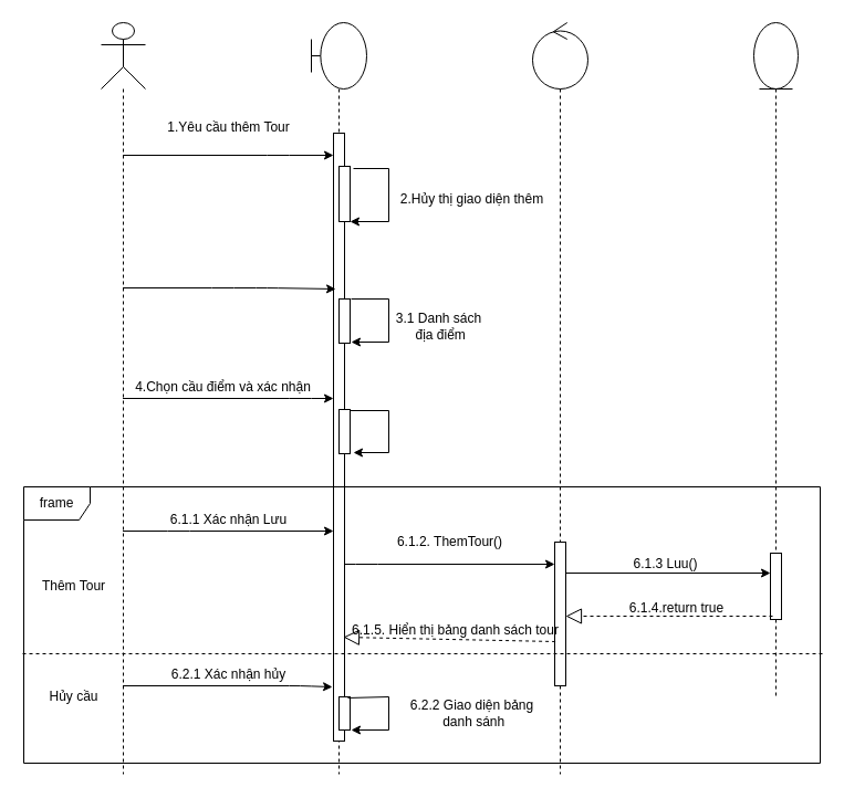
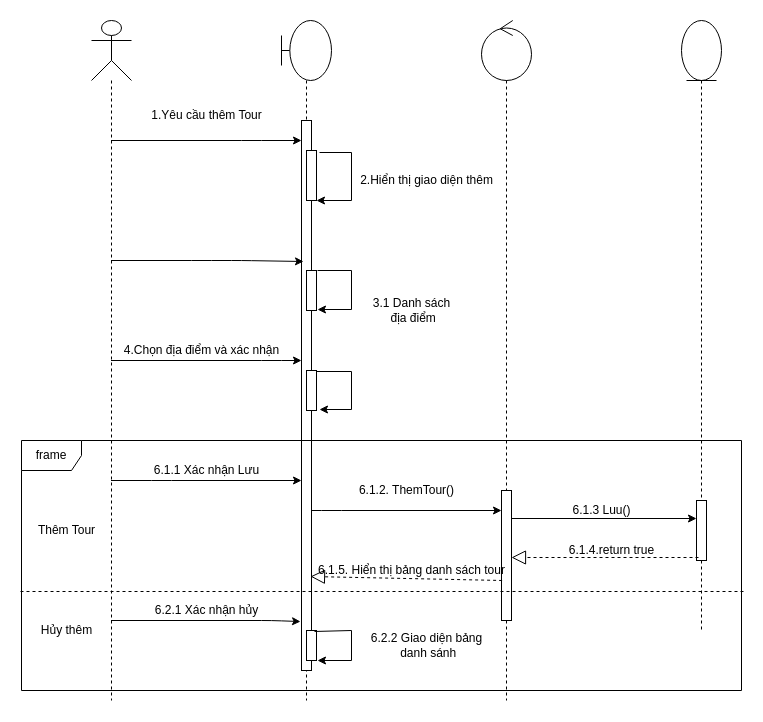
- <mxCell id="17" value="2.Hủy thị giao diện thêm" style="text;html=1;align=center;verticalAlign=middle;resizable=0;points=[];autosize=1;" vertex="1" parent="1"><mxGeometry x="351" y="170" width="150" height="20" as="geometry" /></mxCell>
+ <mxCell id="17" value="2.Hiển thị giao diện thêm" style="text;html=1;align=center;verticalAlign=middle;resizable=0;points=[];autosize=1;" vertex="1" parent="1"><mxGeometry x="351" y="170" width="150" height="20" as="geometry" /></mxCell>
- <mxCell id="19" value="3.1 Danh sách&lt;br&gt;&amp;nbsp;địa điểm" style="text;html=1;align=center;verticalAlign=middle;resizable=0;points=[];autosize=1;" vertex="1" parent="1"><mxGeometry x="351" y="280" width="90" height="30" as="geometry" /></mxCell>
+ <mxCell id="19" value="3.1 Danh sách&lt;br&gt;&amp;nbsp;địa điểm" style="text;html=1;align=center;verticalAlign=middle;resizable=0;points=[];autosize=1;" vertex="1" parent="1"><mxGeometry x="366" y="295" width="90" height="30" as="geometry" /></mxCell>
- <mxCell id="21" value="4.Chọn cầu điểm và xác nhận" style="text;html=1;align=center;verticalAlign=middle;resizable=0;points=[];autosize=1;" vertex="1" parent="1"><mxGeometry x="116" y="340" width="170" height="20" as="geometry" /></mxCell>
+ <mxCell id="21" value="4.Chọn địa điểm và xác nhận" style="text;html=1;align=center;verticalAlign=middle;resizable=0;points=[];autosize=1;" vertex="1" parent="1"><mxGeometry x="116" y="340" width="170" height="20" as="geometry" /></mxCell>
- <mxCell id="40" value="Hủy cầu" style="text;html=1;align=center;verticalAlign=middle;resizable=0;points=[];autosize=1;" vertex="1" parent="1"><mxGeometry x="31" y="620" width="70" height="20" as="geometry" /></mxCell>
+ <mxCell id="40" value="Hủy thêm" style="text;html=1;align=center;verticalAlign=middle;resizable=0;points=[];autosize=1;" vertex="1" parent="1"><mxGeometry x="31" y="620" width="70" height="20" as="geometry" /></mxCell>
